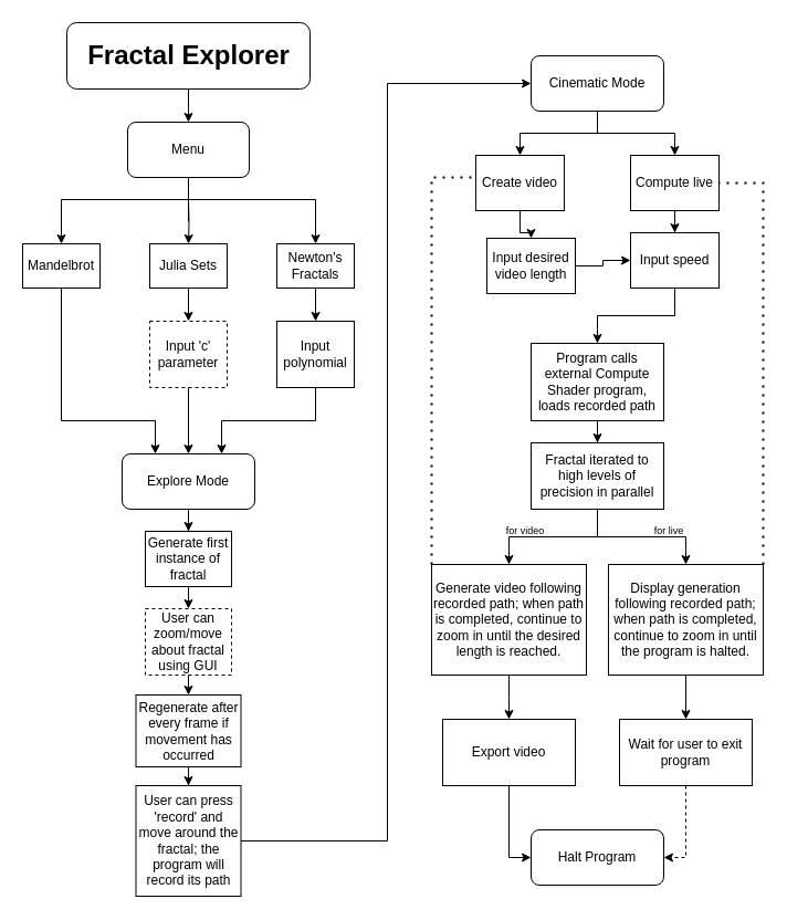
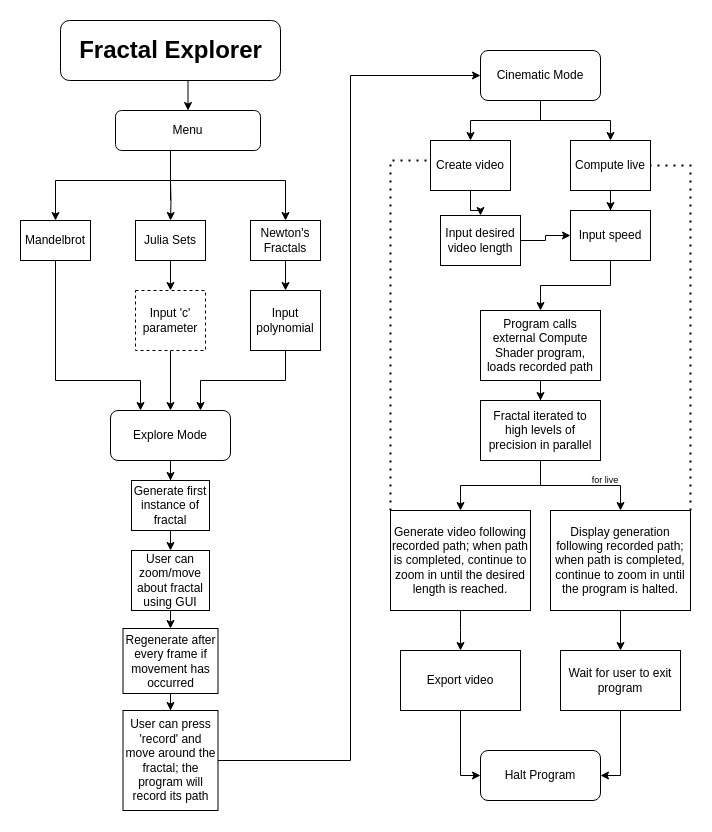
- <mxCell id="16" value="Menu" style="rounded=1;whiteSpace=wrap;html=1;" parent="1" vertex="1"><mxGeometry x="115" y="110" width="110" height="50" as="geometry" /></mxCell>
+ <mxCell id="16" value="Menu" style="rounded=1;whiteSpace=wrap;html=1;" parent="1" vertex="1"><mxGeometry x="115" y="110" width="145" height="40" as="geometry" /></mxCell>
- <mxCell id="52" value="for video" style="text;html=1;strokeColor=none;fillColor=none;align=center;verticalAlign=middle;whiteSpace=wrap;rounded=0;fontSize=9;" parent="1" vertex="1"><mxGeometry x="450" y="470" width="50" height="20" as="geometry" /></mxCell>
- <mxCell id="23" value="User can zoom/move about fractal using GUI" style="rounded=0;whiteSpace=wrap;html=1;dashed=1;" parent="1" vertex="1"><mxGeometry x="131" y="550" width="78" height="60" as="geometry" /></mxCell>
+ <mxCell id="23" value="User can zoom/move about fractal using GUI" style="rounded=0;whiteSpace=wrap;html=1;" parent="1" vertex="1"><mxGeometry x="131" y="550" width="78" height="60" as="geometry" /></mxCell>
- <mxCell id="56" style="edgeStyle=orthogonalEdgeStyle;rounded=0;orthogonalLoop=1;jettySize=auto;html=1;entryX=1;entryY=0.5;entryDx=0;entryDy=0;fontSize=12;dashed=1;" parent="1" source="57" target="58" edge="1"><mxGeometry relative="1" as="geometry" /></mxCell>
+ <mxCell id="56" style="edgeStyle=orthogonalEdgeStyle;rounded=0;orthogonalLoop=1;jettySize=auto;html=1;entryX=1;entryY=0.5;entryDx=0;entryDy=0;fontSize=12;" parent="1" source="57" target="58" edge="1"><mxGeometry relative="1" as="geometry" /></mxCell>
